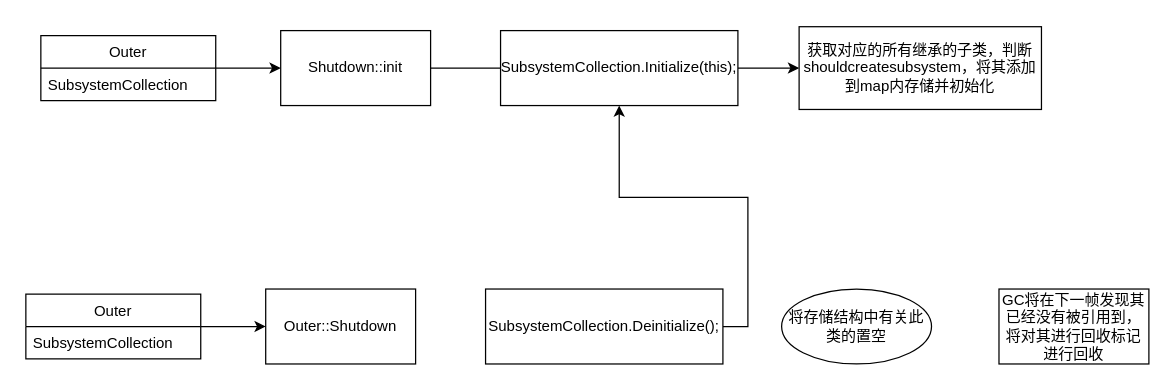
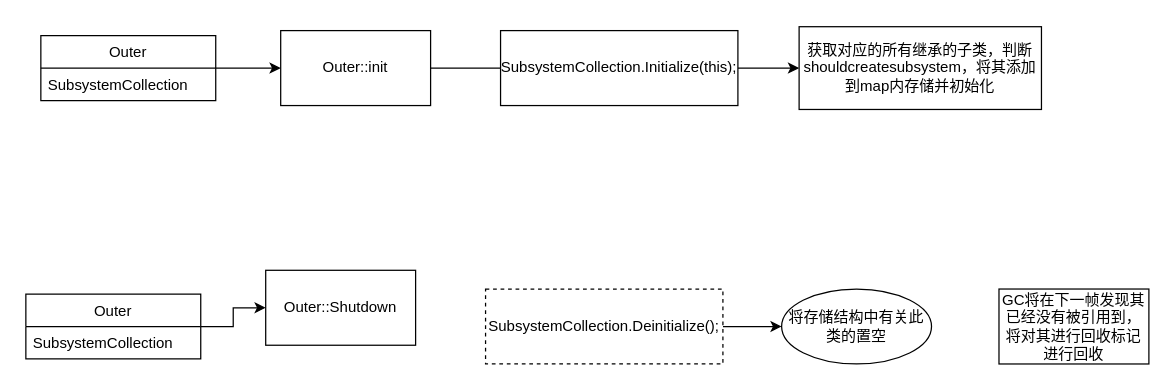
- <mxCell id="3" value="Shutdown::init" style="rounded=0;whiteSpace=wrap;html=1;" vertex="1" parent="1"><mxGeometry x="224" y="24" width="120" height="60" as="geometry" /></mxCell>
+ <mxCell id="3" value="Outer::init" style="rounded=0;whiteSpace=wrap;html=1;" vertex="1" parent="1"><mxGeometry x="224" y="24" width="120" height="60" as="geometry" /></mxCell>
- <mxCell id="11" style="edgeStyle=orthogonalEdgeStyle;rounded=0;orthogonalLoop=1;jettySize=auto;html=1;exitX=1;exitY=0.5;exitDx=0;exitDy=0;" edge="1" parent="1" source="12" target="5"><mxGeometry relative="1" as="geometry"><mxPoint x="642.036" y="261" as="targetPoint" /></mxGeometry></mxCell>
+ <mxCell id="11" style="edgeStyle=orthogonalEdgeStyle;rounded=0;orthogonalLoop=1;jettySize=auto;html=1;exitX=1;exitY=0.5;exitDx=0;exitDy=0;" edge="1" parent="1" source="12" target="16"><mxGeometry relative="1" as="geometry"><mxPoint x="642.036" y="261" as="targetPoint" /></mxGeometry></mxCell>
- <mxCell id="10" value="Outer::Shutdown" style="rounded=0;whiteSpace=wrap;html=1;" vertex="1" parent="1"><mxGeometry x="212" y="230.87" width="120" height="60" as="geometry" /></mxCell>
+ <mxCell id="10" value="Outer::Shutdown" style="rounded=0;whiteSpace=wrap;html=1;" vertex="1" parent="1"><mxGeometry x="212" y="215.87" width="120" height="60" as="geometry" /></mxCell>
- <mxCell id="12" value="SubsystemCollection.Deinitialize();" style="rounded=0;whiteSpace=wrap;html=1;" vertex="1" parent="1"><mxGeometry x="388" y="230.87" width="190" height="60" as="geometry" /></mxCell>
+ <mxCell id="12" value="SubsystemCollection.Deinitialize();" style="rounded=0;whiteSpace=wrap;html=1;dashed=1;" vertex="1" parent="1"><mxGeometry x="388" y="230.87" width="190" height="60" as="geometry" /></mxCell>
